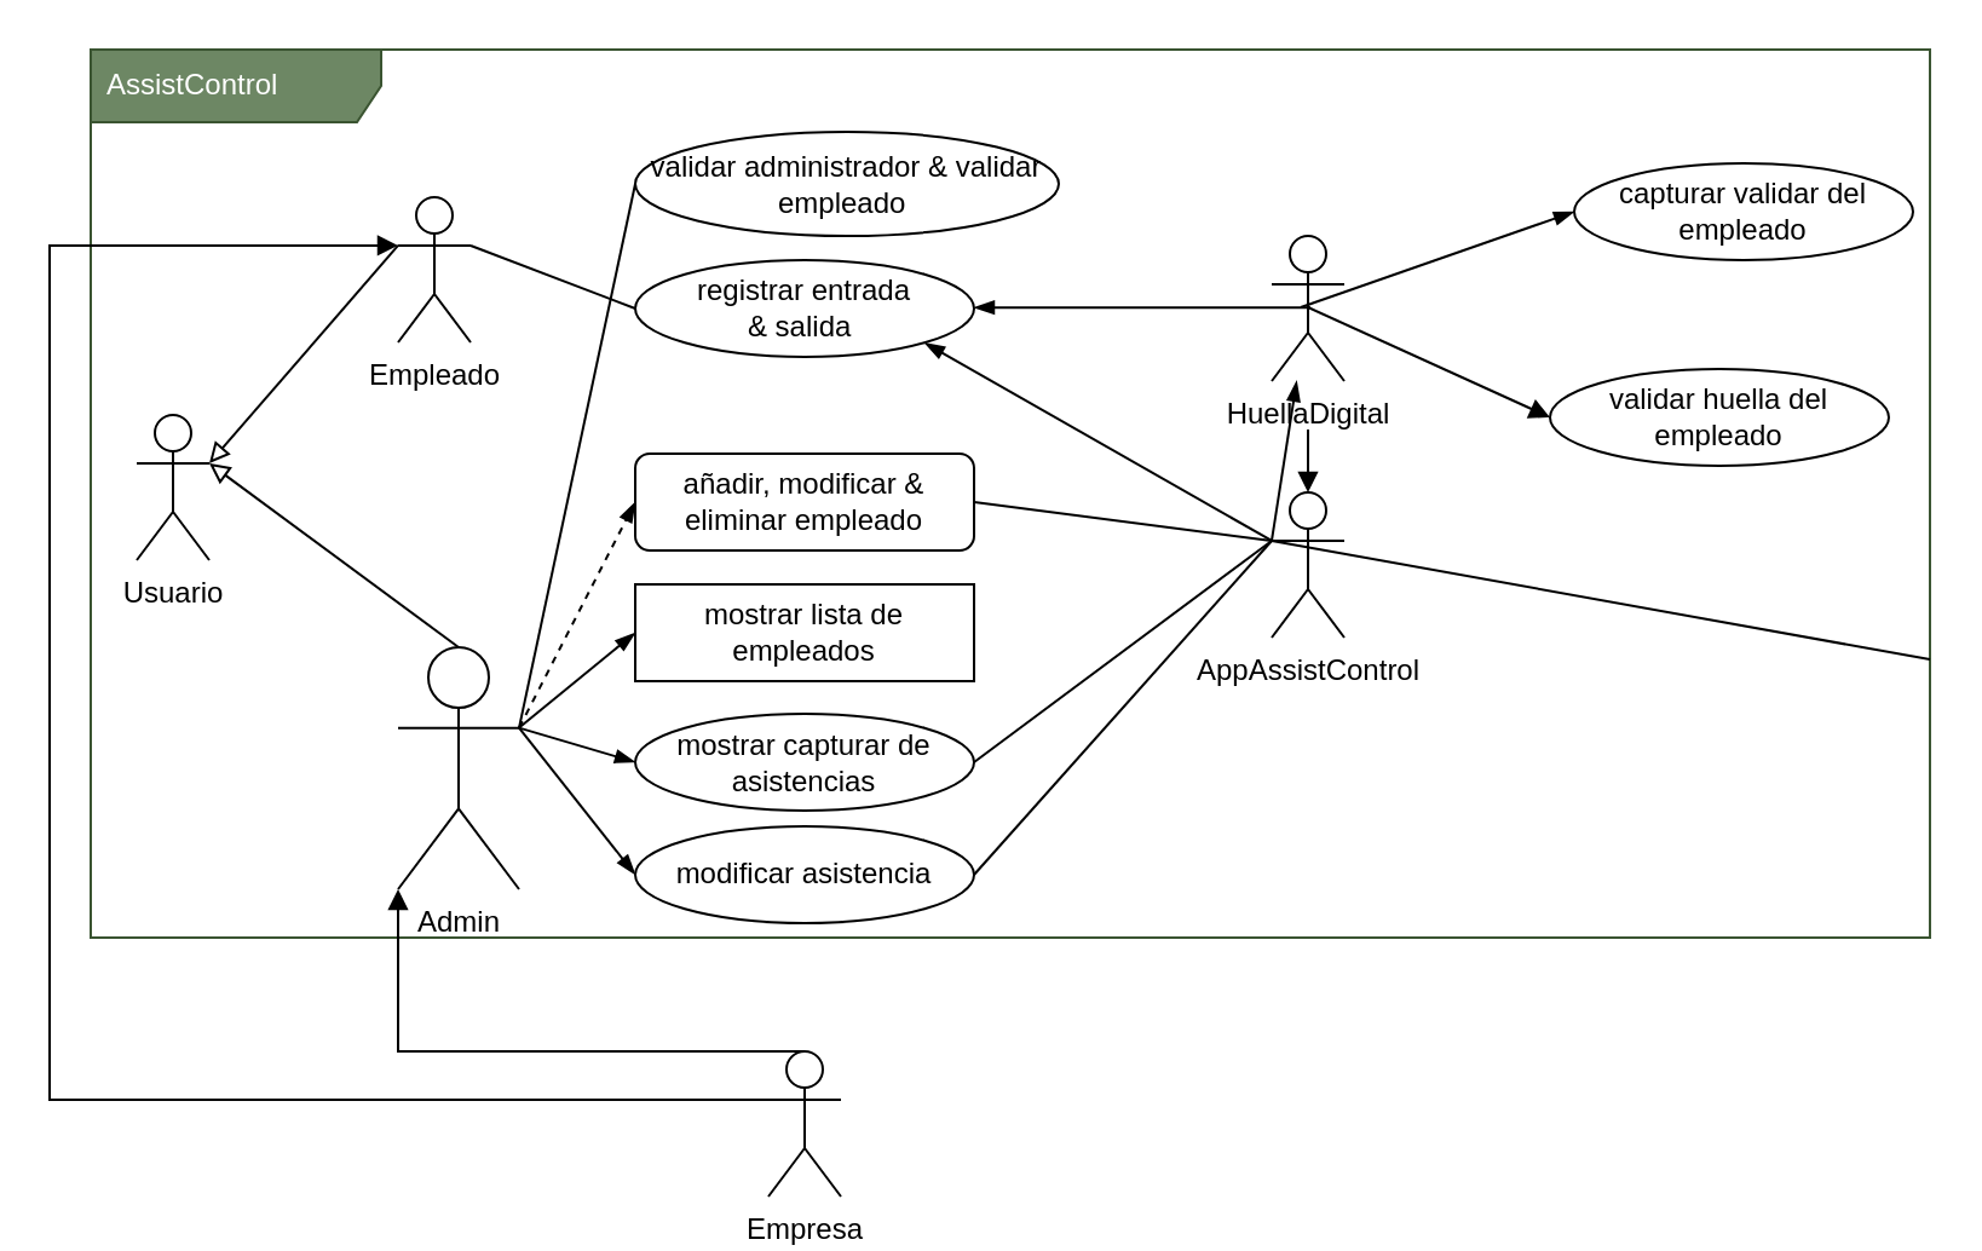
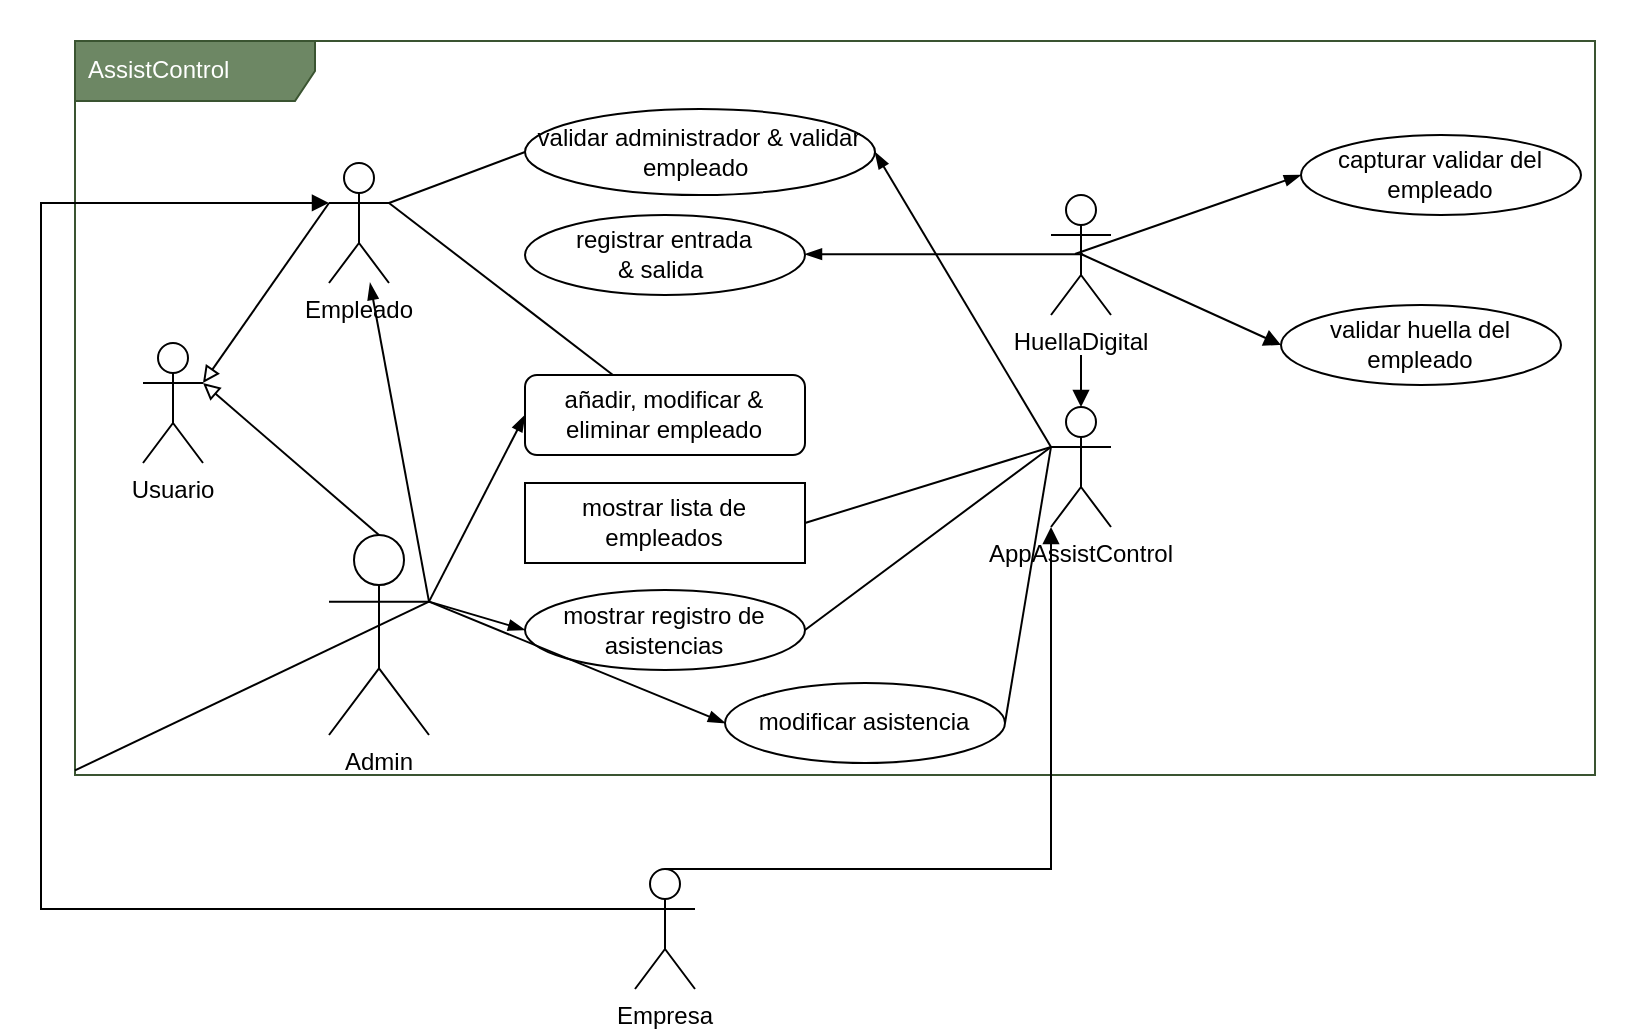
+ <mxCell id="25" value="" style="endArrow=none;html=1;rounded=0;align=center;verticalAlign=top;endFill=0;labelBackgroundColor=none;endSize=6;startArrow=none;startFill=0;strokeColor=#000000;fontColor=#000000;entryX=0;entryY=0.5;entryDx=0;entryDy=0;exitX=1;exitY=0.333;exitDx=0;exitDy=0;exitPerimeter=0;" parent="1" source="3" target="24" edge="1"><mxGeometry relative="1" as="geometry"><mxPoint x="123" y="127" as="sourcePoint" /><mxPoint x="272" y="137" as="targetPoint" /></mxGeometry></mxCell>
- <mxCell id="11" value="" style="endArrow=none;html=1;rounded=0;align=center;verticalAlign=top;endFill=0;labelBackgroundColor=none;endSize=6;startArrow=none;startFill=0;strokeColor=#000000;fontColor=#000000;entryX=0;entryY=0.5;entryDx=0;entryDy=0;exitX=1;exitY=0.333;exitDx=0;exitDy=0;exitPerimeter=0;" parent="1" source="3" target="6" edge="1"><mxGeometry relative="1" as="geometry"><mxPoint x="123" y="127" as="sourcePoint" /><mxPoint x="284" y="126.58" as="targetPoint" /></mxGeometry></mxCell>
+ <mxCell id="11" value="" style="endArrow=none;html=1;rounded=0;align=center;verticalAlign=top;endFill=0;labelBackgroundColor=none;endSize=6;startArrow=none;startFill=0;strokeColor=#000000;fontColor=#000000;exitX=1;exitY=0.333;exitDx=0;exitDy=0;exitPerimeter=0;" parent="1" source="3" target="7" edge="1"><mxGeometry relative="1" as="geometry"><mxPoint x="123" y="127" as="sourcePoint" /><mxPoint x="284" y="126.58" as="targetPoint" /></mxGeometry></mxCell>
- <mxCell id="19" value="" style="endArrow=blockThin;html=1;rounded=0;align=center;verticalAlign=top;endFill=1;labelBackgroundColor=none;endSize=6;startArrow=none;startFill=0;strokeColor=#000000;fontColor=#000000;entryX=1;entryY=1;entryDx=0;entryDy=0;exitX=0;exitY=0.333;exitDx=0;exitDy=0;exitPerimeter=0;" parent="1" source="16" target="6" edge="1"><mxGeometry relative="1" as="geometry"><mxPoint x="402" y="277" as="sourcePoint" /><mxPoint x="470" y="197" as="targetPoint" /></mxGeometry></mxCell>
- <mxCell id="26" value="" style="endArrow=blockThin;html=1;rounded=0;align=center;verticalAlign=top;endFill=1;labelBackgroundColor=none;endSize=6;startArrow=none;startFill=0;strokeColor=#000000;fontColor=#000000;exitX=0;exitY=0.333;exitDx=0;exitDy=0;exitPerimeter=0;" parent="1" source="16" target="17" edge="1"><mxGeometry relative="1" as="geometry"><mxPoint x="519" y="204" as="sourcePoint" /><mxPoint x="412" y="137" as="targetPoint" /></mxGeometry></mxCell>
+ <mxCell id="26" value="" style="endArrow=blockThin;html=1;rounded=0;align=center;verticalAlign=top;endFill=1;labelBackgroundColor=none;endSize=6;startArrow=none;startFill=0;strokeColor=#000000;fontColor=#000000;entryX=1;entryY=0.5;entryDx=0;entryDy=0;exitX=0;exitY=0.333;exitDx=0;exitDy=0;exitPerimeter=0;" parent="1" source="16" target="24" edge="1"><mxGeometry relative="1" as="geometry"><mxPoint x="519" y="204" as="sourcePoint" /><mxPoint x="412" y="137" as="targetPoint" /></mxGeometry></mxCell>
- <mxCell id="32" value="&lt;font color=&quot;#000000&quot;&gt;Usuario&lt;/font&gt;" style="shape=umlActor;verticalLabelPosition=bottom;verticalAlign=top;html=1;strokeColor=#000000;fillColor=none;" parent="1" vertex="1"><mxGeometry x="56" y="171" width="30" height="60" as="geometry" /></mxCell>
+ <mxCell id="32" value="&lt;font color=&quot;#000000&quot;&gt;Usuario&lt;/font&gt;" style="shape=umlActor;verticalLabelPosition=bottom;verticalAlign=top;html=1;strokeColor=#000000;fillColor=none;" parent="1" vertex="1"><mxGeometry x="71" y="171" width="30" height="60" as="geometry" /></mxCell>
- <mxCell id="20" value="" style="endArrow=none;html=1;rounded=0;align=center;verticalAlign=top;endFill=0;labelBackgroundColor=none;endSize=6;startArrow=none;startFill=0;strokeColor=#000000;fontColor=#000000;entryX=1;entryY=0.5;entryDx=0;entryDy=0;exitX=0;exitY=0.333;exitDx=0;exitDy=0;exitPerimeter=0;" parent="1" source="16" target="7" edge="1"><mxGeometry relative="1" as="geometry"><mxPoint x="414" y="327" as="sourcePoint" /><mxPoint x="482" y="247" as="targetPoint" /></mxGeometry></mxCell>
- <mxCell id="34" value="" style="endArrow=none;html=1;rounded=0;align=center;verticalAlign=top;endFill=0;labelBackgroundColor=none;endSize=6;startArrow=none;startFill=0;strokeColor=#000000;fontColor=#000000;entryX=0;entryY=0.5;entryDx=0;entryDy=0;exitX=1;exitY=0.333;exitDx=0;exitDy=0;exitPerimeter=0;" parent="1" source="4" target="24" edge="1"><mxGeometry relative="1" as="geometry"><mxPoint x="-52" y="306.25" as="sourcePoint" /><mxPoint x="16" y="287.75" as="targetPoint" /></mxGeometry></mxCell>
+ <mxCell id="34" value="" style="endArrow=none;html=1;rounded=0;align=center;verticalAlign=top;endFill=0;labelBackgroundColor=none;endSize=6;startArrow=none;startFill=0;strokeColor=#000000;fontColor=#000000;exitX=1;exitY=0.333;exitDx=0;exitDy=0;exitPerimeter=0;" parent="1" source="4" target="2" edge="1"><mxGeometry relative="1" as="geometry"><mxPoint x="-52" y="306.25" as="sourcePoint" /><mxPoint x="16" y="287.75" as="targetPoint" /></mxGeometry></mxCell>
- <mxCell id="21" value="" style="endArrow=none;html=1;rounded=0;align=center;verticalAlign=top;endFill=0;labelBackgroundColor=none;endSize=6;startArrow=none;startFill=0;strokeColor=#000000;fontColor=#000000;exitX=0;exitY=0.333;exitDx=0;exitDy=0;exitPerimeter=0;" parent="1" source="16" target="2" edge="1"><mxGeometry relative="1" as="geometry"><mxPoint x="224" y="317" as="sourcePoint" /><mxPoint x="292" y="237" as="targetPoint" /></mxGeometry></mxCell>
+ <mxCell id="21" value="" style="endArrow=none;html=1;rounded=0;align=center;verticalAlign=top;endFill=0;labelBackgroundColor=none;endSize=6;startArrow=none;startFill=0;strokeColor=#000000;fontColor=#000000;entryX=1;entryY=0.5;entryDx=0;entryDy=0;exitX=0;exitY=0.333;exitDx=0;exitDy=0;exitPerimeter=0;" parent="1" source="16" target="8" edge="1"><mxGeometry relative="1" as="geometry"><mxPoint x="224" y="317" as="sourcePoint" /><mxPoint x="292" y="237" as="targetPoint" /></mxGeometry></mxCell>
- <mxCell id="12" value="" style="endArrow=blockThin;html=1;rounded=0;align=center;verticalAlign=top;endFill=1;labelBackgroundColor=none;endSize=6;startArrow=none;startFill=0;strokeColor=#000000;fontColor=#000000;entryX=0;entryY=0.5;entryDx=0;entryDy=0;exitX=1;exitY=0.333;exitDx=0;exitDy=0;exitPerimeter=0;dashed=1;" parent="1" source="4" target="7" edge="1"><mxGeometry relative="1" as="geometry"><mxPoint x="133" y="137" as="sourcePoint" /><mxPoint x="272" y="137" as="targetPoint" /></mxGeometry></mxCell>
+ <mxCell id="12" value="" style="endArrow=blockThin;html=1;rounded=0;align=center;verticalAlign=top;endFill=1;labelBackgroundColor=none;endSize=6;startArrow=none;startFill=0;strokeColor=#000000;fontColor=#000000;entryX=0;entryY=0.5;entryDx=0;entryDy=0;exitX=1;exitY=0.333;exitDx=0;exitDy=0;exitPerimeter=0;" parent="1" source="4" target="7" edge="1"><mxGeometry relative="1" as="geometry"><mxPoint x="133" y="137" as="sourcePoint" /><mxPoint x="272" y="137" as="targetPoint" /></mxGeometry></mxCell>
- <mxCell id="13" value="" style="endArrow=blockThin;html=1;rounded=0;align=center;verticalAlign=top;endFill=1;labelBackgroundColor=none;endSize=6;startArrow=none;startFill=0;strokeColor=#000000;fontColor=#000000;entryX=0;entryY=0.5;entryDx=0;entryDy=0;exitX=1;exitY=0.333;exitDx=0;exitDy=0;exitPerimeter=0;" parent="1" source="4" target="8" edge="1"><mxGeometry relative="1" as="geometry"><mxPoint x="204" y="297" as="sourcePoint" /><mxPoint x="272" y="217" as="targetPoint" /></mxGeometry></mxCell>
+ <mxCell id="13" value="" style="endArrow=blockThin;html=1;rounded=0;align=center;verticalAlign=top;endFill=1;labelBackgroundColor=none;endSize=6;startArrow=none;startFill=0;strokeColor=#000000;fontColor=#000000;exitX=1;exitY=0.333;exitDx=0;exitDy=0;exitPerimeter=0;" parent="1" source="4" target="3" edge="1"><mxGeometry relative="1" as="geometry"><mxPoint x="204" y="297" as="sourcePoint" /><mxPoint x="272" y="217" as="targetPoint" /></mxGeometry></mxCell>
- <mxCell id="9" value="mostrar capturar de asistencias" style="ellipse;whiteSpace=wrap;html=1;strokeColor=#000000;fontColor=#000000;fillColor=none;" parent="1" vertex="1"><mxGeometry x="262" y="294.5" width="140" height="40" as="geometry" /></mxCell>
+ <mxCell id="9" value="mostrar registro de asistencias" style="ellipse;whiteSpace=wrap;html=1;strokeColor=#000000;fontColor=#000000;fillColor=none;" parent="1" vertex="1"><mxGeometry x="262" y="294.5" width="140" height="40" as="geometry" /></mxCell>
- <mxCell id="10" value="modificar asistencia" style="ellipse;whiteSpace=wrap;html=1;strokeColor=#000000;fontColor=#000000;fillColor=none;" parent="1" vertex="1"><mxGeometry x="262" y="341" width="140" height="40" as="geometry" /></mxCell>
+ <mxCell id="10" value="modificar asistencia" style="ellipse;whiteSpace=wrap;html=1;strokeColor=#000000;fontColor=#000000;fillColor=none;" parent="1" vertex="1"><mxGeometry x="362" y="341" width="140" height="40" as="geometry" /></mxCell>
- <mxCell id="37" value="" style="endArrow=block;html=1;rounded=0;align=center;verticalAlign=top;endFill=1;labelBackgroundColor=none;endSize=6;startArrow=none;startFill=0;strokeColor=#000000;fontColor=#000000;exitX=0.5;exitY=0;exitDx=0;exitDy=0;exitPerimeter=0;entryX=0;entryY=1;entryDx=0;entryDy=0;entryPerimeter=0;" parent="1" source="35" target="4" edge="1"><mxGeometry relative="1" as="geometry"><mxPoint x="342" y="444" as="sourcePoint" /><mxPoint x="160" y="337" as="targetPoint" /><Array as="points"><mxPoint x="164" y="434" /></Array></mxGeometry></mxCell>
+ <mxCell id="36" value="" style="endArrow=block;html=1;rounded=0;align=center;verticalAlign=top;endFill=1;labelBackgroundColor=none;endSize=6;startArrow=none;startFill=0;strokeColor=#000000;fontColor=#000000;exitX=0.5;exitY=0;exitDx=0;exitDy=0;exitPerimeter=0;entryX=0;entryY=1;entryDx=0;entryDy=0;entryPerimeter=0;" parent="1" source="35" target="16" edge="1"><mxGeometry relative="1" as="geometry"><mxPoint x="405" y="404" as="sourcePoint" /><mxPoint x="515" y="444.5" as="targetPoint" /><Array as="points"><mxPoint x="525" y="434" /></Array></mxGeometry></mxCell>
